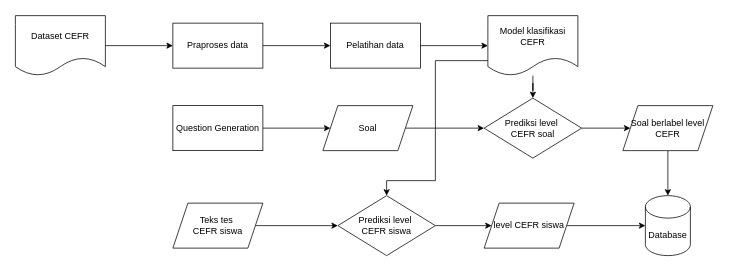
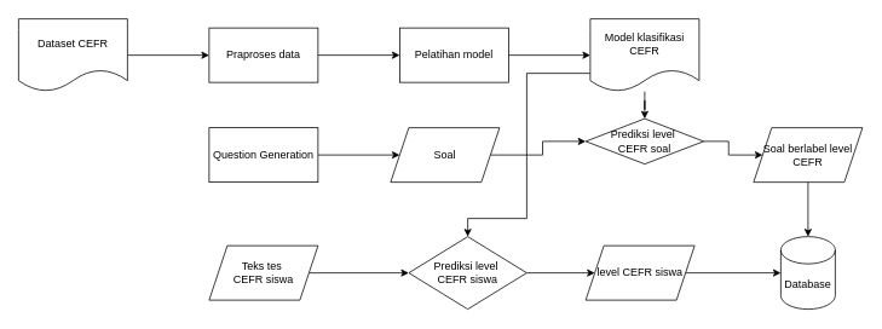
- <mxCell id="5" value="Pelatihan data" style="rounded=0;whiteSpace=wrap;html=1;" vertex="1" parent="1"><mxGeometry x="440" y="30" width="120" height="60" as="geometry" /></mxCell>
+ <mxCell id="5" value="Pelatihan model" style="rounded=0;whiteSpace=wrap;html=1;" vertex="1" parent="1"><mxGeometry x="440" y="30" width="120" height="60" as="geometry" /></mxCell>
- <mxCell id="17" value="Prediksi level&amp;nbsp;&lt;div&gt;CEFR soal&lt;/div&gt;" style="rhombus;whiteSpace=wrap;html=1;" vertex="1" parent="1"><mxGeometry x="645" y="130" width="130" height="80" as="geometry" /></mxCell>
+ <mxCell id="17" value="Prediksi level&amp;nbsp;&lt;div&gt;CEFR soal&lt;/div&gt;" style="rhombus;whiteSpace=wrap;html=1;" vertex="1" parent="1"><mxGeometry x="645" y="130" width="130" height="50" as="geometry" /></mxCell>
